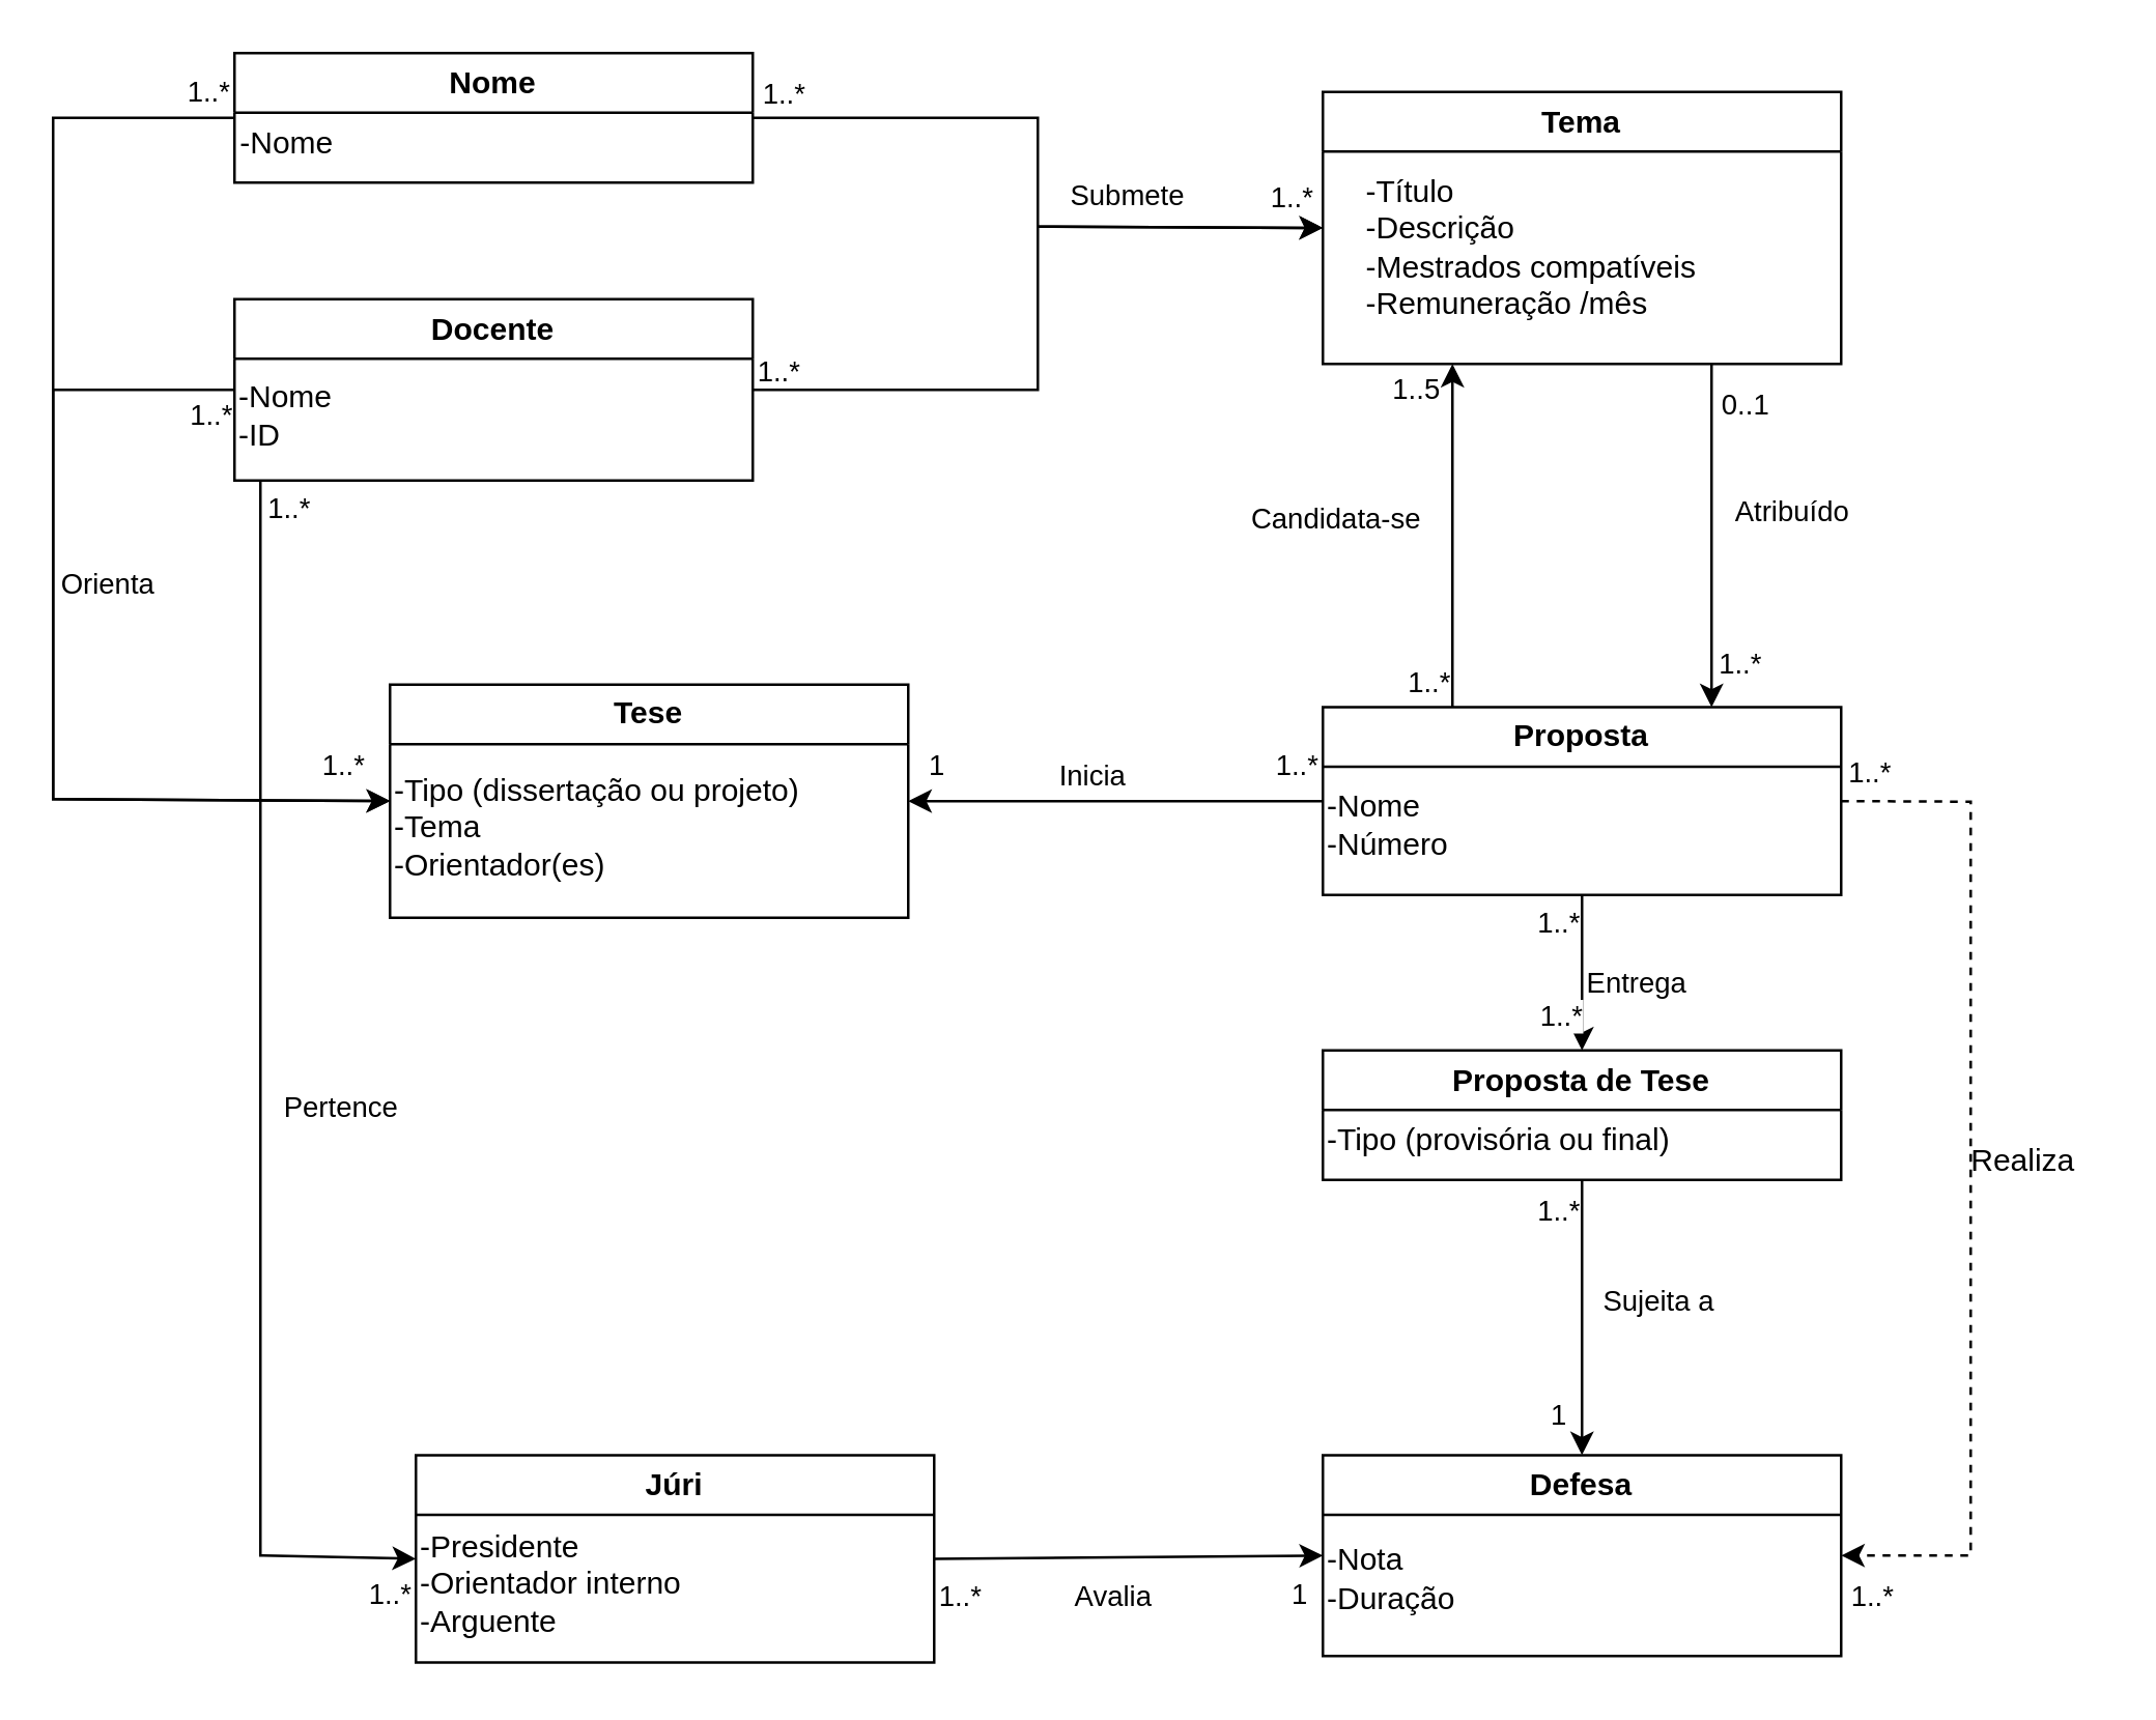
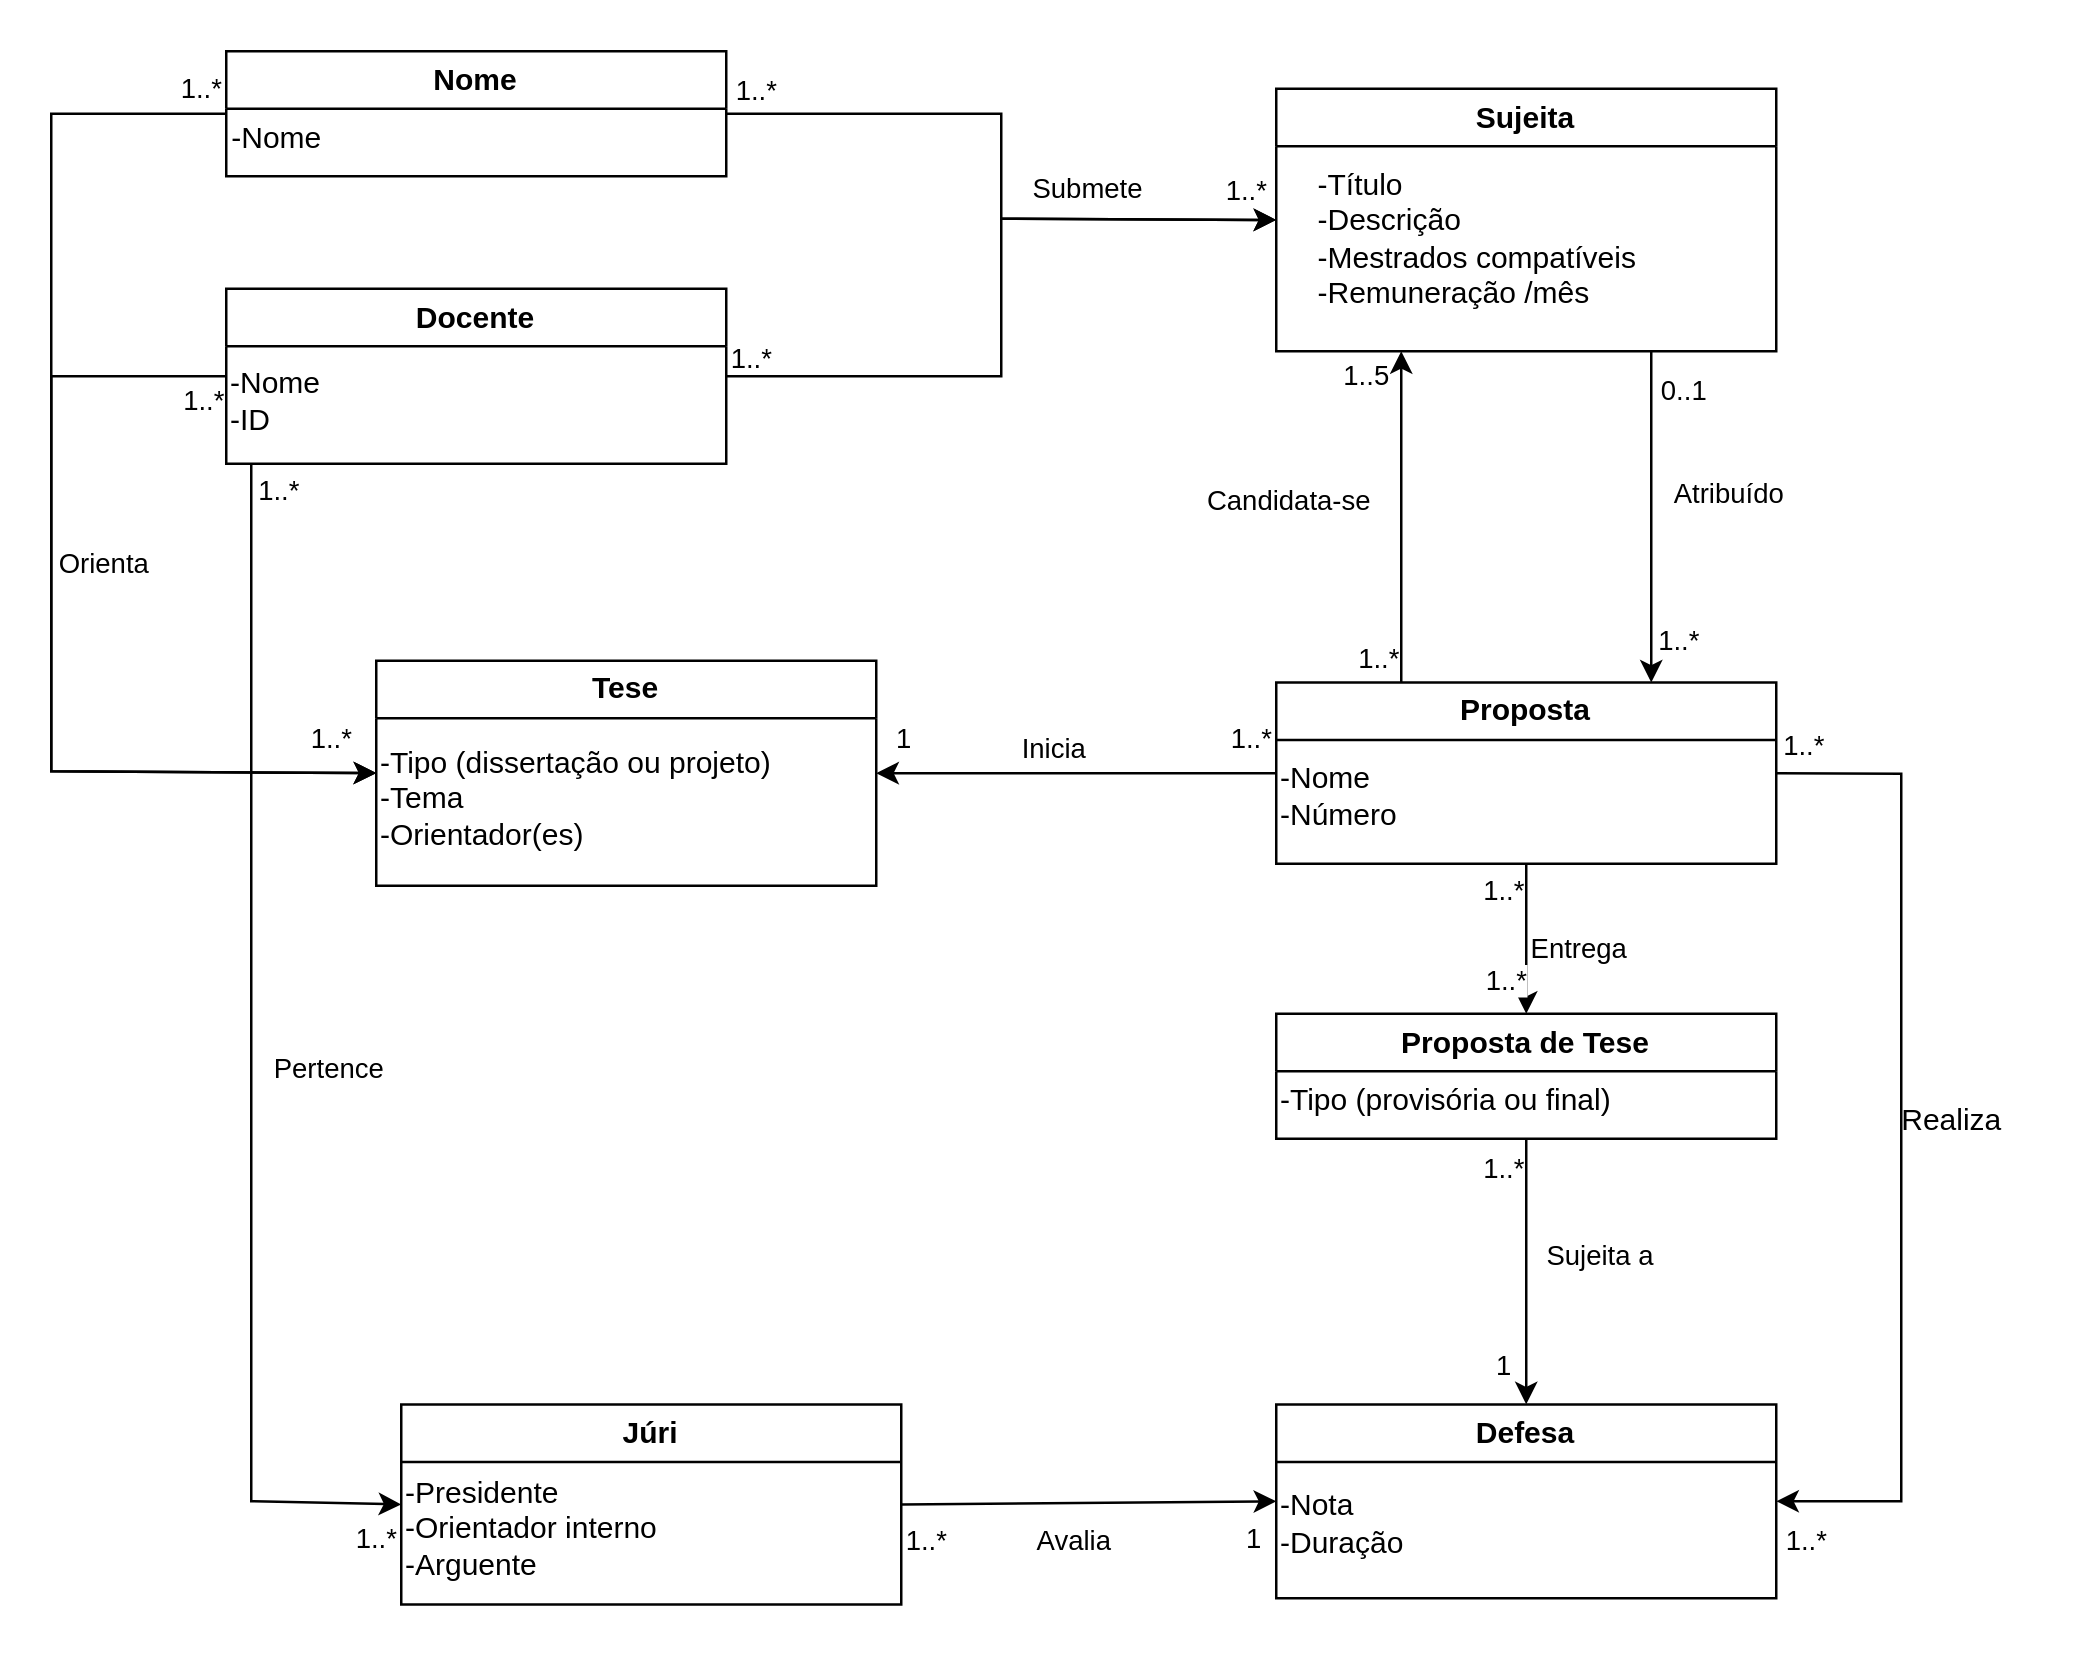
- <mxCell id="28" value="Tema" style="swimlane;whiteSpace=wrap;html=1;" vertex="1" parent="1"><mxGeometry x="510" y="35" width="200" height="105" as="geometry" /></mxCell>
+ <mxCell id="28" value="Sujeita" style="swimlane;whiteSpace=wrap;html=1;" vertex="1" parent="1"><mxGeometry x="510" y="35" width="200" height="105" as="geometry" /></mxCell>
- <mxCell id="19" style="edgeStyle=none;rounded=0;orthogonalLoop=1;jettySize=auto;html=1;exitX=1;exitY=0.5;exitDx=0;exitDy=0;entryX=1;entryY=0.5;entryDx=0;entryDy=0;dashed=1;" edge="1" parent="1" source="22" target="53"><mxGeometry relative="1" as="geometry"><Array as="points"><mxPoint x="760" y="309" /><mxPoint x="760" y="600" /></Array></mxGeometry></mxCell>
+ <mxCell id="19" style="edgeStyle=none;rounded=0;orthogonalLoop=1;jettySize=auto;html=1;exitX=1;exitY=0.5;exitDx=0;exitDy=0;entryX=1;entryY=0.5;entryDx=0;entryDy=0;" edge="1" parent="1" source="22" target="53"><mxGeometry relative="1" as="geometry"><Array as="points"><mxPoint x="760" y="309" /><mxPoint x="760" y="600" /></Array></mxGeometry></mxCell>
